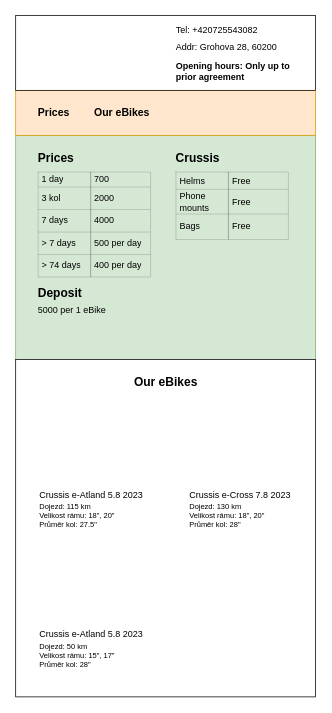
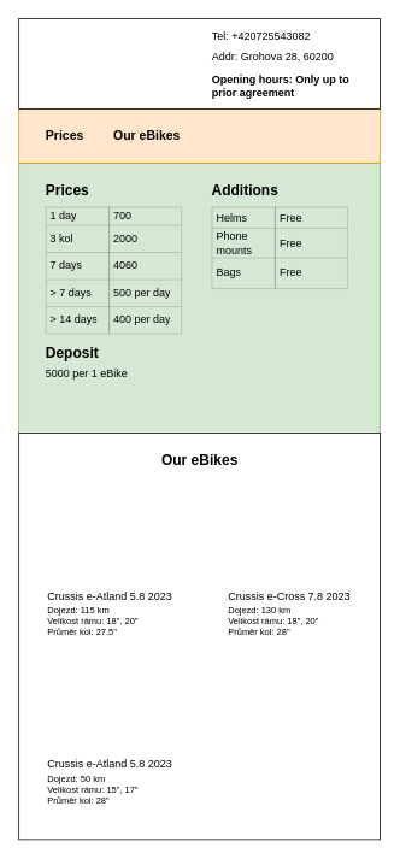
- <mxCell id="61" value="Crussis" style="text;strokeColor=none;fillColor=none;fontSize=16;fontStyle=1;verticalAlign=middle;align=left;spacingLeft=0;spacing=0;fontFamily=Helvetica;" parent="46" vertex="1"><mxGeometry y="-10" width="100" height="40" as="geometry" /></mxCell>
+ <mxCell id="61" value="Additions" style="text;strokeColor=none;fillColor=none;fontSize=16;fontStyle=1;verticalAlign=middle;align=left;spacingLeft=0;spacing=0;fontFamily=Helvetica;" parent="46" vertex="1"><mxGeometry y="-10" width="100" height="40" as="geometry" /></mxCell>
- <mxCell id="26" value="4000" style="shape=partialRectangle;html=1;whiteSpace=wrap;connectable=0;strokeColor=inherit;overflow=hidden;fillColor=none;top=0;left=0;bottom=0;right=0;pointerEvents=1;fontSize=12;align=left;spacingLeft=5;spacing=0;fontFamily=Helvetica;" parent="25" vertex="1"><mxGeometry width="80" height="30" as="geometry"><mxRectangle width="80" height="30" as="alternateBounds" /></mxGeometry></mxCell>
+ <mxCell id="26" value="4060" style="shape=partialRectangle;html=1;whiteSpace=wrap;connectable=0;strokeColor=inherit;overflow=hidden;fillColor=none;top=0;left=0;bottom=0;right=0;pointerEvents=1;fontSize=12;align=left;spacingLeft=5;spacing=0;fontFamily=Helvetica;" parent="25" vertex="1"><mxGeometry width="80" height="30" as="geometry"><mxRectangle width="80" height="30" as="alternateBounds" /></mxGeometry></mxCell>
- <mxCell id="19" value="&amp;gt; 74 days" style="shape=partialRectangle;html=1;whiteSpace=wrap;connectable=0;strokeColor=default;overflow=hidden;fillColor=none;top=0;left=0;bottom=0;right=0;pointerEvents=1;fontSize=12;align=left;spacingLeft=5;spacing=0;perimeterSpacing=1;fontFamily=Helvetica;" parent="18" vertex="1"><mxGeometry width="70" height="30" as="geometry"><mxRectangle width="70" height="30" as="alternateBounds" /></mxGeometry></mxCell>
+ <mxCell id="19" value="&amp;gt; 14 days" style="shape=partialRectangle;html=1;whiteSpace=wrap;connectable=0;strokeColor=default;overflow=hidden;fillColor=none;top=0;left=0;bottom=0;right=0;pointerEvents=1;fontSize=12;align=left;spacingLeft=5;spacing=0;perimeterSpacing=1;fontFamily=Helvetica;" parent="18" vertex="1"><mxGeometry width="70" height="30" as="geometry"><mxRectangle width="70" height="30" as="alternateBounds" /></mxGeometry></mxCell>
